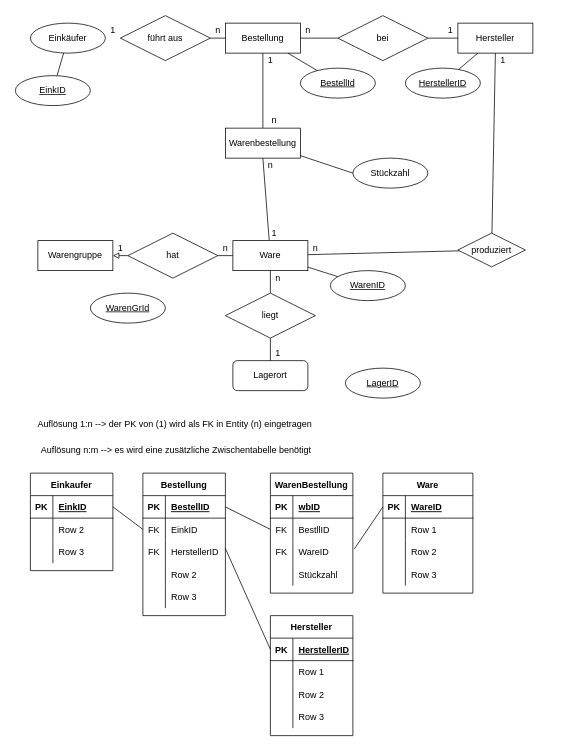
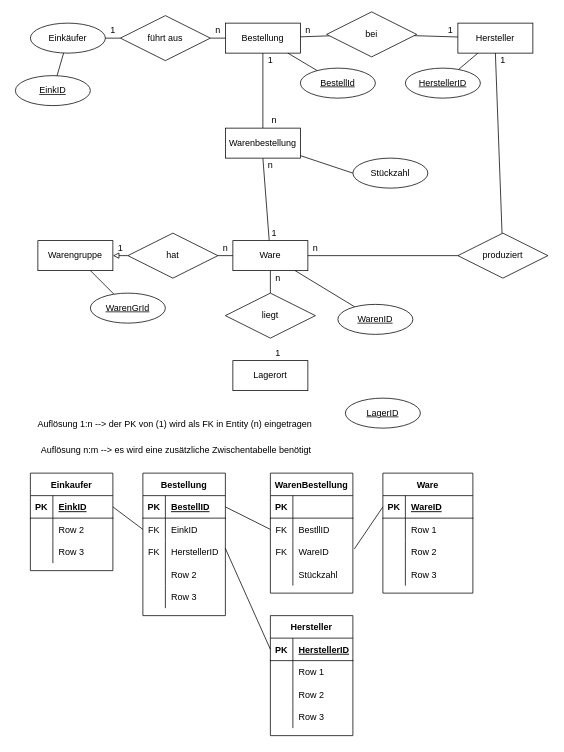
+ <mxCell id="10" value="" style="edgeStyle=none;rounded=0;orthogonalLoop=1;jettySize=auto;html=1;endArrow=none;endFill=0;" parent="1" source="12" target="2" edge="1"><mxGeometry relative="1" as="geometry" /></mxCell>
- <mxCell id="16" value="bei" style="shape=rhombus;perimeter=rhombusPerimeter;whiteSpace=wrap;html=1;align=center;" parent="1" vertex="1"><mxGeometry x="450" y="20" width="120" height="60" as="geometry" /></mxCell>
+ <mxCell id="16" value="bei" style="shape=rhombus;perimeter=rhombusPerimeter;whiteSpace=wrap;html=1;align=center;" parent="1" vertex="1"><mxGeometry x="435" y="15" width="120" height="60" as="geometry" /></mxCell>
- <mxCell id="21" value="produziert" style="shape=rhombus;perimeter=rhombusPerimeter;whiteSpace=wrap;html=1;align=center;" parent="1" vertex="1"><mxGeometry x="610" y="310" width="90" height="45" as="geometry" /></mxCell>
+ <mxCell id="21" value="produziert" style="shape=rhombus;perimeter=rhombusPerimeter;whiteSpace=wrap;html=1;align=center;" parent="1" vertex="1"><mxGeometry x="610" y="310" width="120" height="60" as="geometry" /></mxCell>
+ <mxCell id="42" style="edgeStyle=none;rounded=0;orthogonalLoop=1;jettySize=auto;html=1;endArrow=none;endFill=0;" parent="1" source="43" target="8" edge="1"><mxGeometry relative="1" as="geometry" /></mxCell>
- <mxCell id="39" value="WarenID" style="ellipse;whiteSpace=wrap;html=1;align=center;fontStyle=4;" parent="1" vertex="1"><mxGeometry x="440" y="360" width="100" height="40" as="geometry" /></mxCell>
+ <mxCell id="39" value="WarenID" style="ellipse;whiteSpace=wrap;html=1;align=center;fontStyle=4;" parent="1" vertex="1"><mxGeometry x="450" y="405" width="100" height="40" as="geometry" /></mxCell>
- <mxCell id="30" value="" style="edgeStyle=none;rounded=0;orthogonalLoop=1;jettySize=auto;html=1;endArrow=none;endFill=0;" parent="1" source="31" target="9" edge="1"><mxGeometry relative="1" as="geometry" /></mxCell>
- <mxCell id="9" value="Lagerort" style="whiteSpace=wrap;html=1;align=center;rounded=1;" parent="1" vertex="1"><mxGeometry x="310" y="480" width="100" height="40" as="geometry" /></mxCell>
+ <mxCell id="9" value="Lagerort" style="whiteSpace=wrap;html=1;align=center;" parent="1" vertex="1"><mxGeometry x="310" y="480" width="100" height="40" as="geometry" /></mxCell>
- <mxCell id="44" value="LagerID" style="ellipse;whiteSpace=wrap;html=1;align=center;fontStyle=4;" parent="1" vertex="1"><mxGeometry x="460" y="490" width="100" height="40" as="geometry" /></mxCell>
+ <mxCell id="44" value="LagerID" style="ellipse;whiteSpace=wrap;html=1;align=center;fontStyle=4;" parent="1" vertex="1"><mxGeometry x="460" y="530" width="100" height="40" as="geometry" /></mxCell>
- <mxCell id="92" value="wbID" style="shape=partialRectangle;connectable=0;fillColor=none;top=0;left=0;bottom=0;right=0;align=left;spacingLeft=6;fontStyle=5;overflow=hidden;" parent="90" vertex="1"><mxGeometry x="30" width="80" height="30" as="geometry" /></mxCell>
